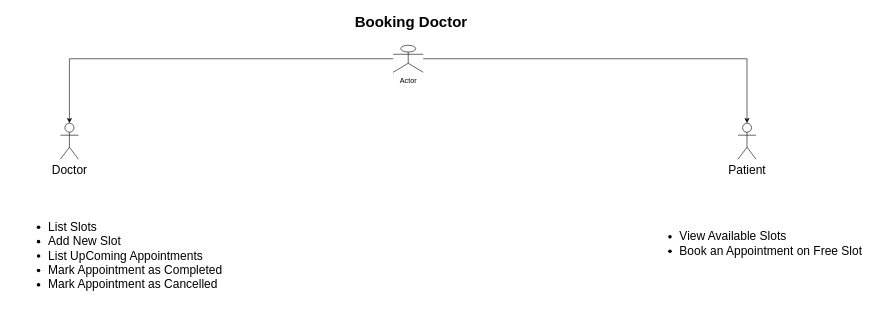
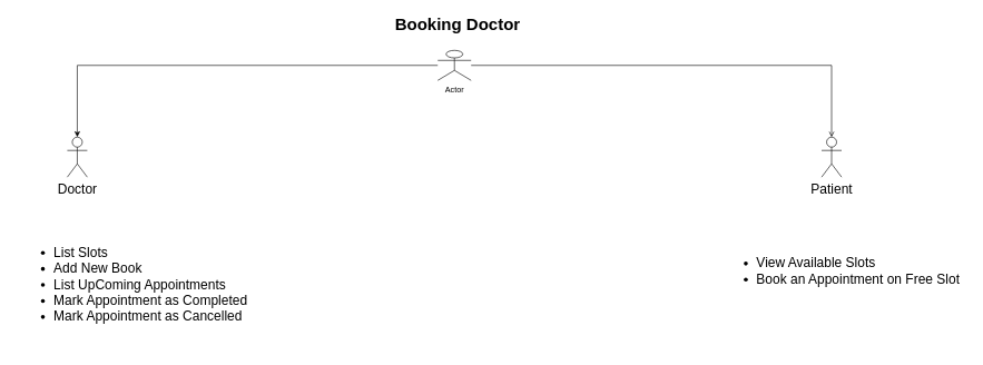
- <mxCell id="4" value="" style="edgeStyle=orthogonalEdgeStyle;rounded=0;orthogonalLoop=1;jettySize=auto;html=1;" parent="1" source="5" target="7" edge="1"><mxGeometry relative="1" as="geometry" /></mxCell>
+ <mxCell id="4" value="" style="edgeStyle=orthogonalEdgeStyle;rounded=0;orthogonalLoop=1;jettySize=auto;html=1;endArrow=open;" parent="1" source="5" target="7" edge="1"><mxGeometry relative="1" as="geometry" /></mxCell>
- <mxCell id="8" value="&lt;ul&gt;&lt;li style=&quot;text-align: left;&quot;&gt;List Slots&lt;/li&gt;&lt;li style=&quot;text-align: left;&quot;&gt;Add New Slot&lt;/li&gt;&lt;li style=&quot;text-align: left;&quot;&gt;List UpComing Appointments&lt;/li&gt;&lt;li style=&quot;text-align: left;&quot;&gt;Mark Appointment as Completed&lt;/li&gt;&lt;li style=&quot;text-align: left;&quot;&gt;Mark Appointment as Cancelled&lt;/li&gt;&lt;/ul&gt;" style="text;strokeColor=none;fillColor=none;html=1;whiteSpace=wrap;verticalAlign=middle;overflow=hidden;align=center;fontSize=20;" parent="1" vertex="1"><mxGeometry x="20" y="325" width="370" height="200" as="geometry" /></mxCell>
+ <mxCell id="8" value="&lt;ul&gt;&lt;li style=&quot;text-align: left;&quot;&gt;List Slots&lt;/li&gt;&lt;li style=&quot;text-align: left;&quot;&gt;Add New Book&lt;/li&gt;&lt;li style=&quot;text-align: left;&quot;&gt;List UpComing Appointments&lt;/li&gt;&lt;li style=&quot;text-align: left;&quot;&gt;Mark Appointment as Completed&lt;/li&gt;&lt;li style=&quot;text-align: left;&quot;&gt;Mark Appointment as Cancelled&lt;/li&gt;&lt;/ul&gt;" style="text;strokeColor=none;fillColor=none;html=1;whiteSpace=wrap;verticalAlign=middle;overflow=hidden;align=center;fontSize=20;" parent="1" vertex="1"><mxGeometry x="20" y="325" width="370" height="200" as="geometry" /></mxCell>
